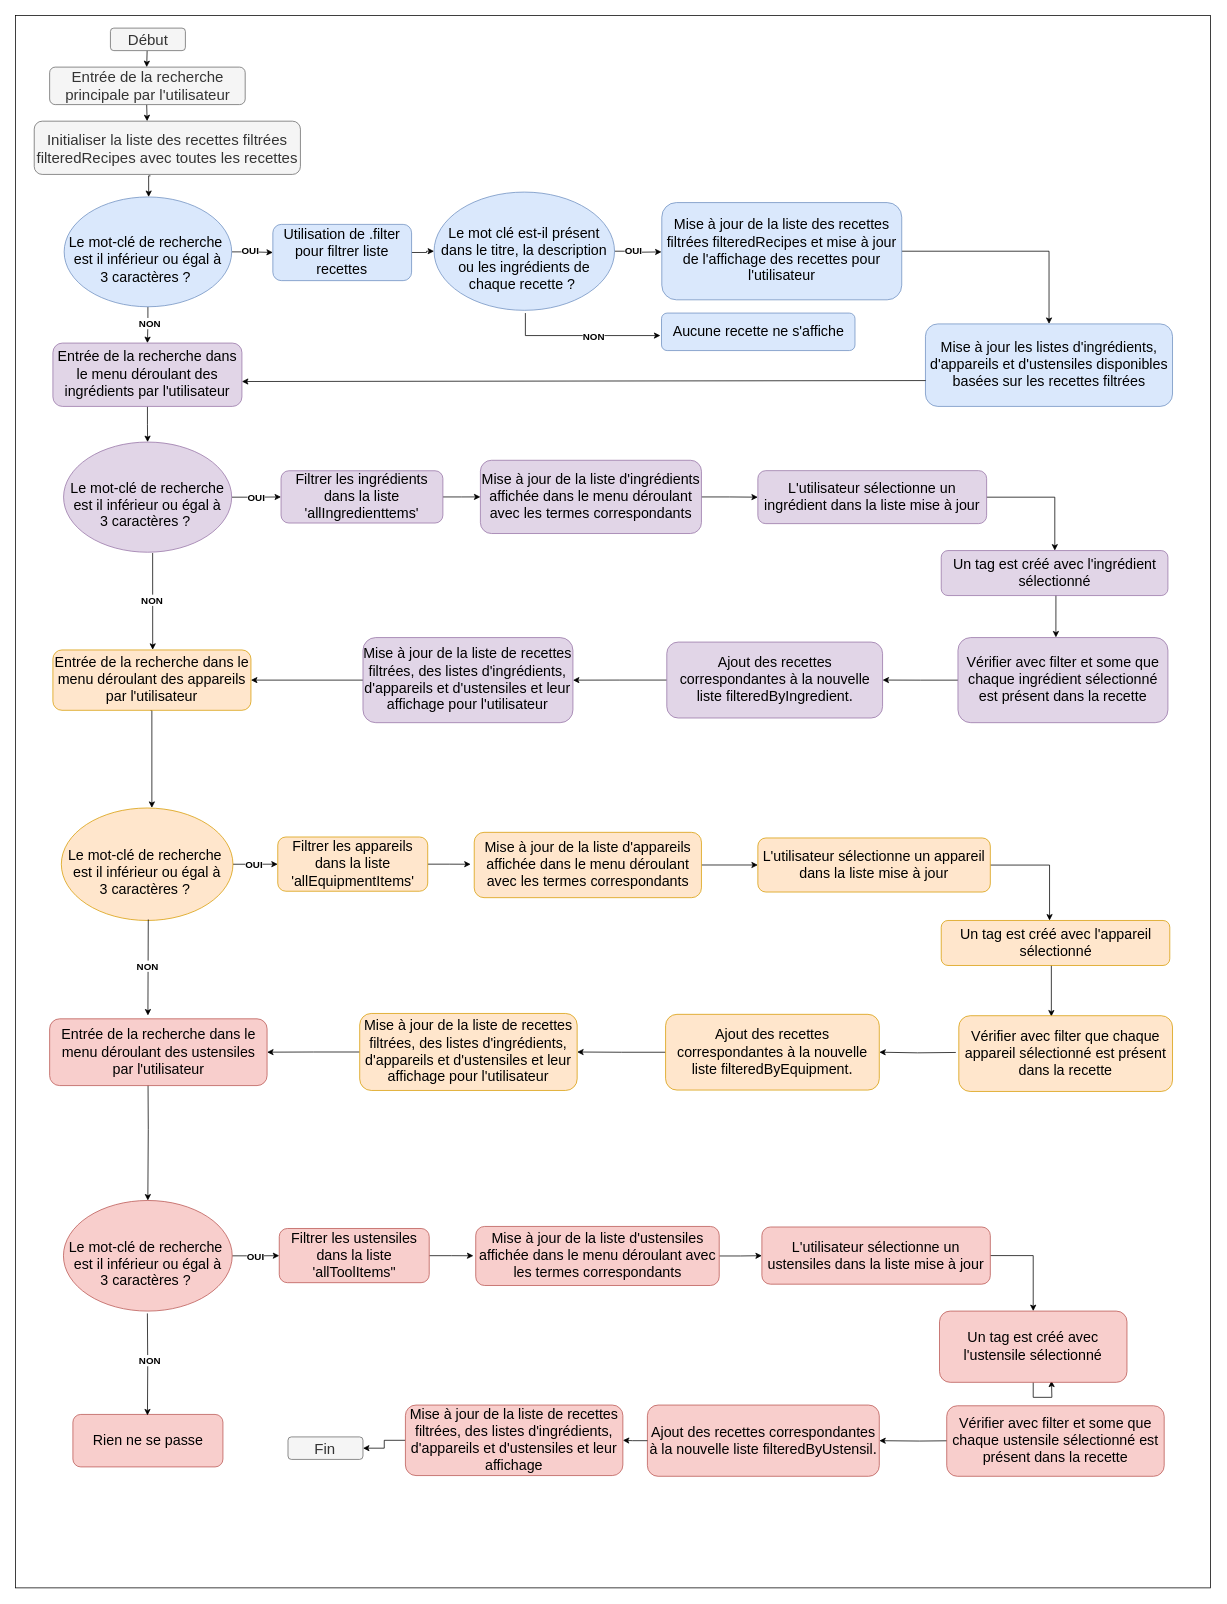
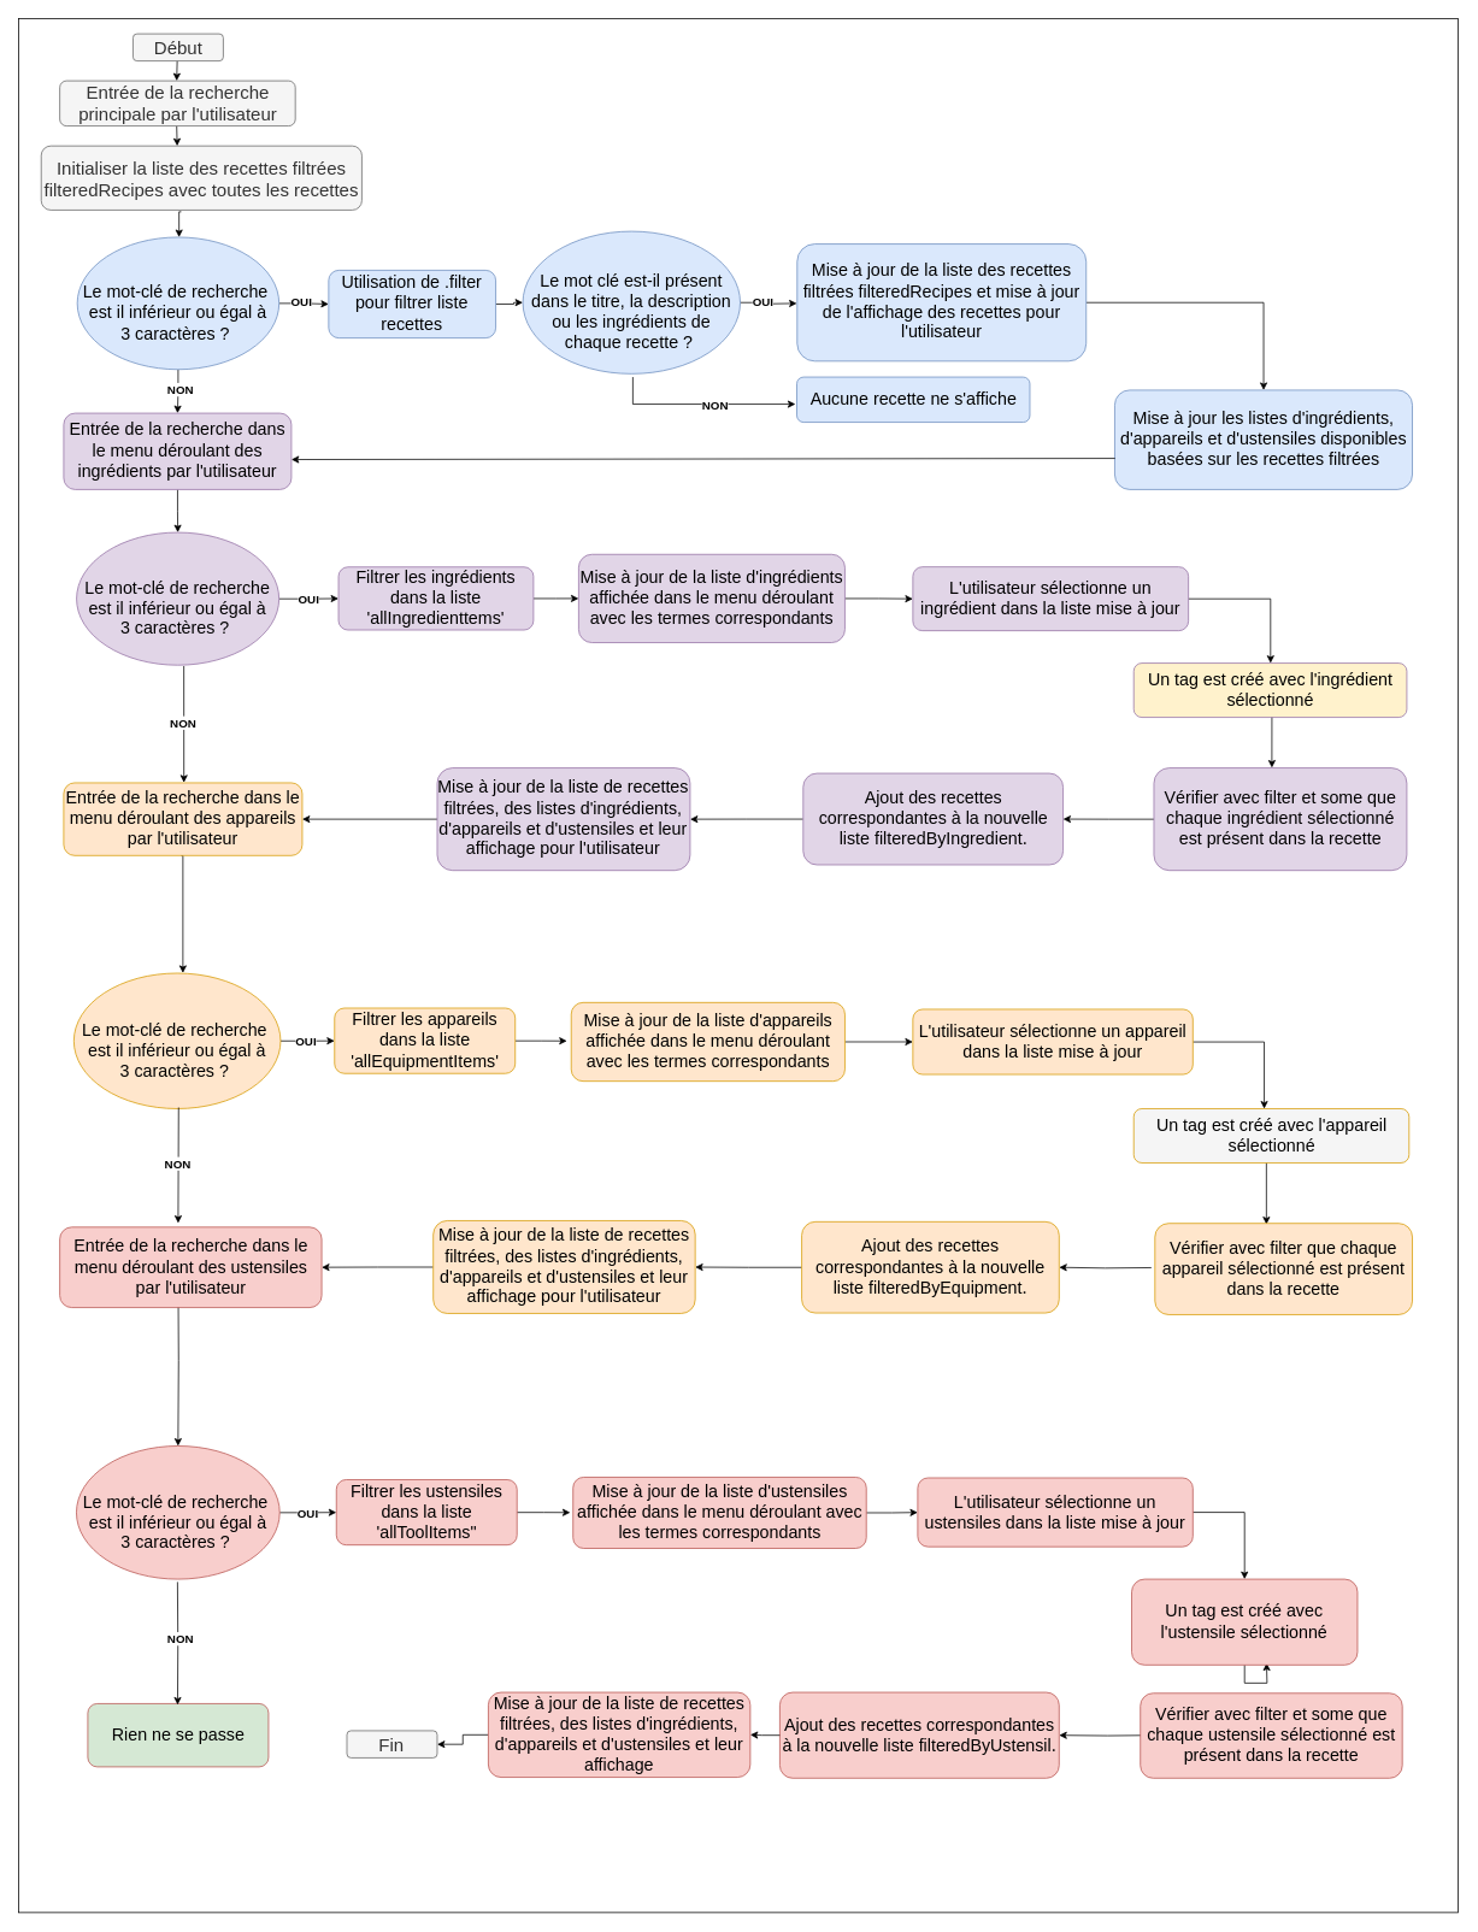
- <mxCell id="36" value="&lt;font style=&quot;font-size: 19px;&quot;&gt;Un tag est créé avec l'ingrédient sélectionné&lt;/font&gt;" style="rounded=1;whiteSpace=wrap;html=1;fillColor=#e1d5e7;strokeColor=#9673a6;" vertex="1" parent="1"><mxGeometry x="1254.53" y="733.71" width="302.33" height="60" as="geometry" /></mxCell>
+ <mxCell id="36" value="&lt;font style=&quot;font-size: 19px;&quot;&gt;Un tag est créé avec l'ingrédient sélectionné&lt;/font&gt;" style="rounded=1;whiteSpace=wrap;html=1;fillColor=#fff2cc;strokeColor=#9673a6;" vertex="1" parent="1"><mxGeometry x="1254.53" y="733.71" width="302.33" height="60" as="geometry" /></mxCell>
- <mxCell id="53" value="&lt;font style=&quot;font-size: 19px;&quot;&gt;Un tag est créé avec l'appareil sélectionné&lt;/font&gt;" style="rounded=1;whiteSpace=wrap;html=1;fillColor=#ffe6cc;strokeColor=#d79b00;" vertex="1" parent="1"><mxGeometry x="1254.53" y="1227" width="304.81" height="60" as="geometry" /></mxCell>
+ <mxCell id="53" value="&lt;font style=&quot;font-size: 19px;&quot;&gt;Un tag est créé avec l'appareil sélectionné&lt;/font&gt;" style="rounded=1;whiteSpace=wrap;html=1;fillColor=#f5f5f5;strokeColor=#d79b00;" vertex="1" parent="1"><mxGeometry x="1254.53" y="1227" width="304.81" height="60" as="geometry" /></mxCell>
- <mxCell id="88" value="&lt;font style=&quot;font-size: 19px;&quot;&gt;Rien ne se passe&lt;/font&gt;" style="rounded=1;whiteSpace=wrap;html=1;fillColor=#f8cecc;strokeColor=#b85450;" vertex="1" parent="1"><mxGeometry x="96.59" y="1885.69" width="200.08" height="70" as="geometry" /></mxCell>
+ <mxCell id="88" value="&lt;font style=&quot;font-size: 19px;&quot;&gt;Rien ne se passe&lt;/font&gt;" style="rounded=1;whiteSpace=wrap;html=1;fillColor=#d5e8d4;strokeColor=#b85450;" vertex="1" parent="1"><mxGeometry x="96.59" y="1885.69" width="200.08" height="70" as="geometry" /></mxCell>
